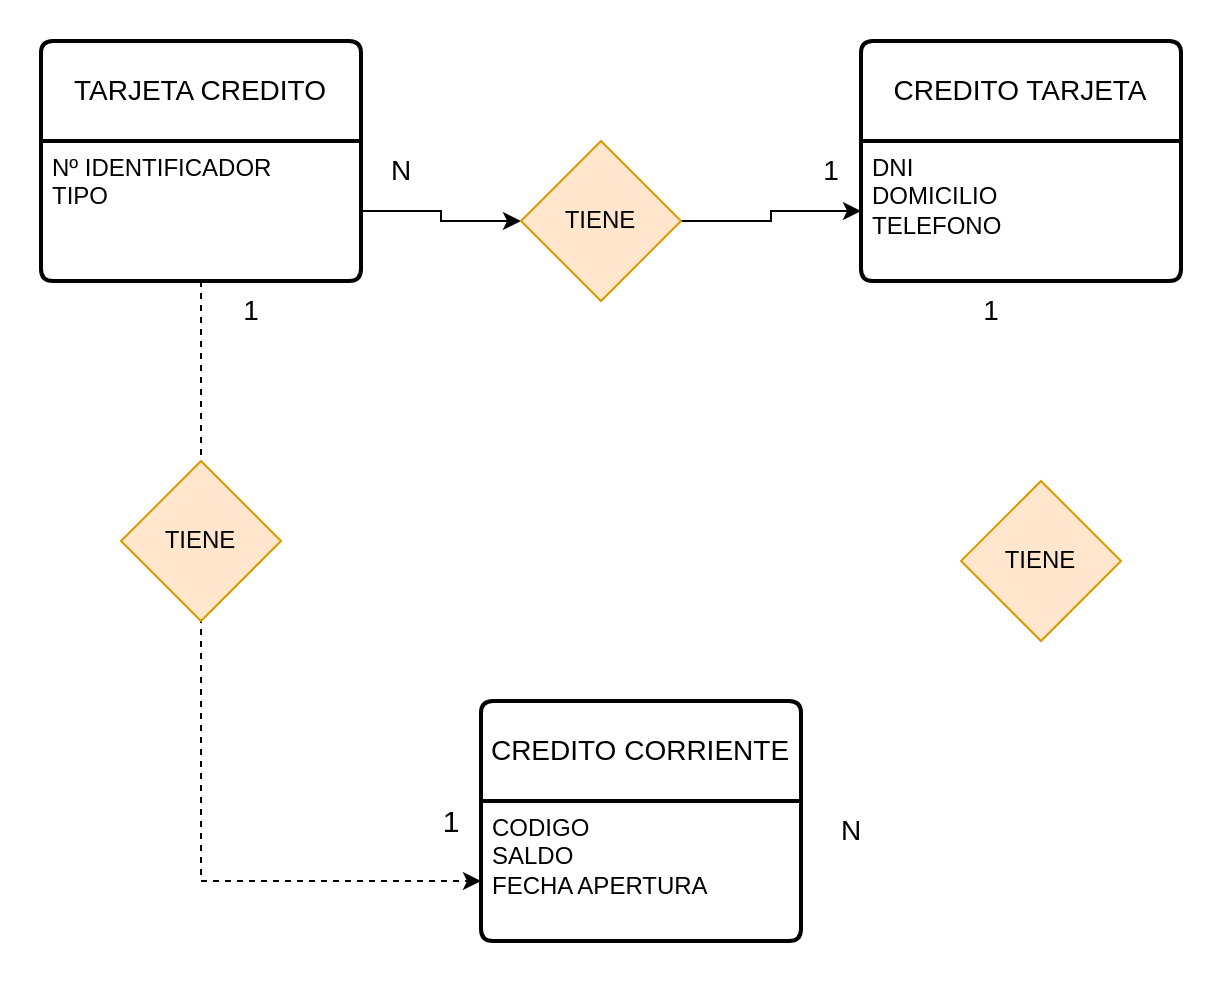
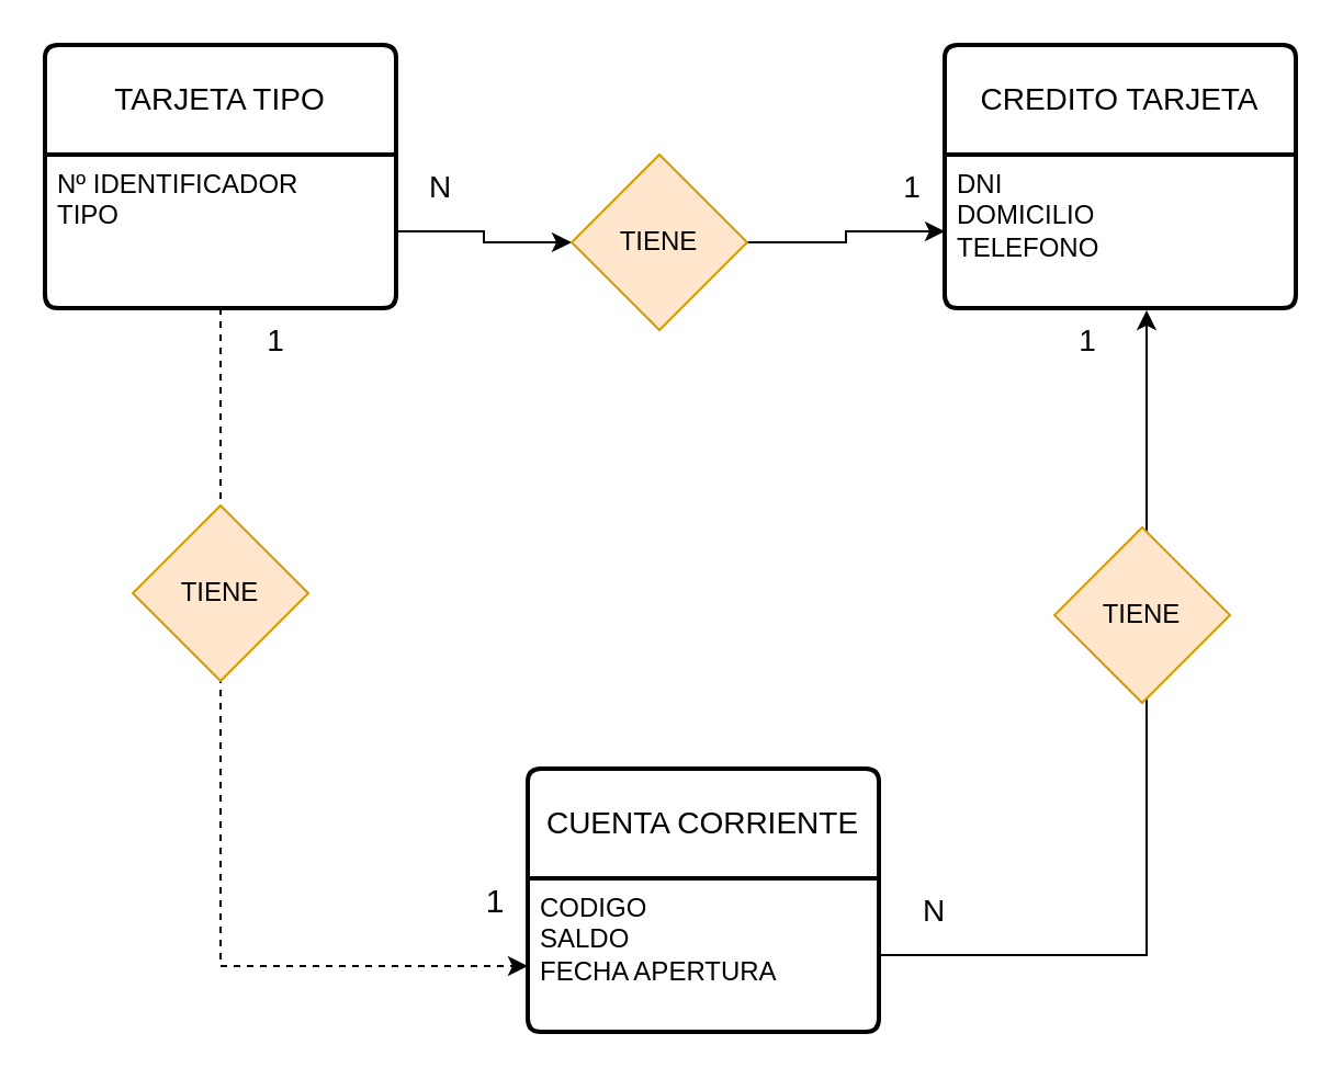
- <mxCell id="2" value="TARJETA CREDITO" style="swimlane;childLayout=stackLayout;horizontal=1;startSize=50;horizontalStack=0;rounded=1;fontSize=14;fontStyle=0;strokeWidth=2;resizeParent=0;resizeLast=1;shadow=0;dashed=0;align=center;arcSize=4;whiteSpace=wrap;html=1;" vertex="1" parent="1"><mxGeometry x="20" y="20" width="160" height="120" as="geometry" /></mxCell>
+ <mxCell id="2" value="TARJETA TIPO" style="swimlane;childLayout=stackLayout;horizontal=1;startSize=50;horizontalStack=0;rounded=1;fontSize=14;fontStyle=0;strokeWidth=2;resizeParent=0;resizeLast=1;shadow=0;dashed=0;align=center;arcSize=4;whiteSpace=wrap;html=1;" vertex="1" parent="1"><mxGeometry x="20" y="20" width="160" height="120" as="geometry" /></mxCell>
- <mxCell id="6" value="CREDITO CORRIENTE" style="swimlane;childLayout=stackLayout;horizontal=1;startSize=50;horizontalStack=0;rounded=1;fontSize=14;fontStyle=0;strokeWidth=2;resizeParent=0;resizeLast=1;shadow=0;dashed=0;align=center;arcSize=4;whiteSpace=wrap;html=1;" vertex="1" parent="1"><mxGeometry x="240" y="350" width="160" height="120" as="geometry" /></mxCell>
+ <mxCell id="6" value="CUENTA CORRIENTE" style="swimlane;childLayout=stackLayout;horizontal=1;startSize=50;horizontalStack=0;rounded=1;fontSize=14;fontStyle=0;strokeWidth=2;resizeParent=0;resizeLast=1;shadow=0;dashed=0;align=center;arcSize=4;whiteSpace=wrap;html=1;" vertex="1" parent="1"><mxGeometry x="240" y="350" width="160" height="120" as="geometry" /></mxCell>
+ <mxCell id="13" style="edgeStyle=orthogonalEdgeStyle;rounded=0;orthogonalLoop=1;jettySize=auto;html=1;entryX=0.575;entryY=1.014;entryDx=0;entryDy=0;entryPerimeter=0;" edge="1" parent="1" source="7" target="5"><mxGeometry relative="1" as="geometry" /></mxCell>
